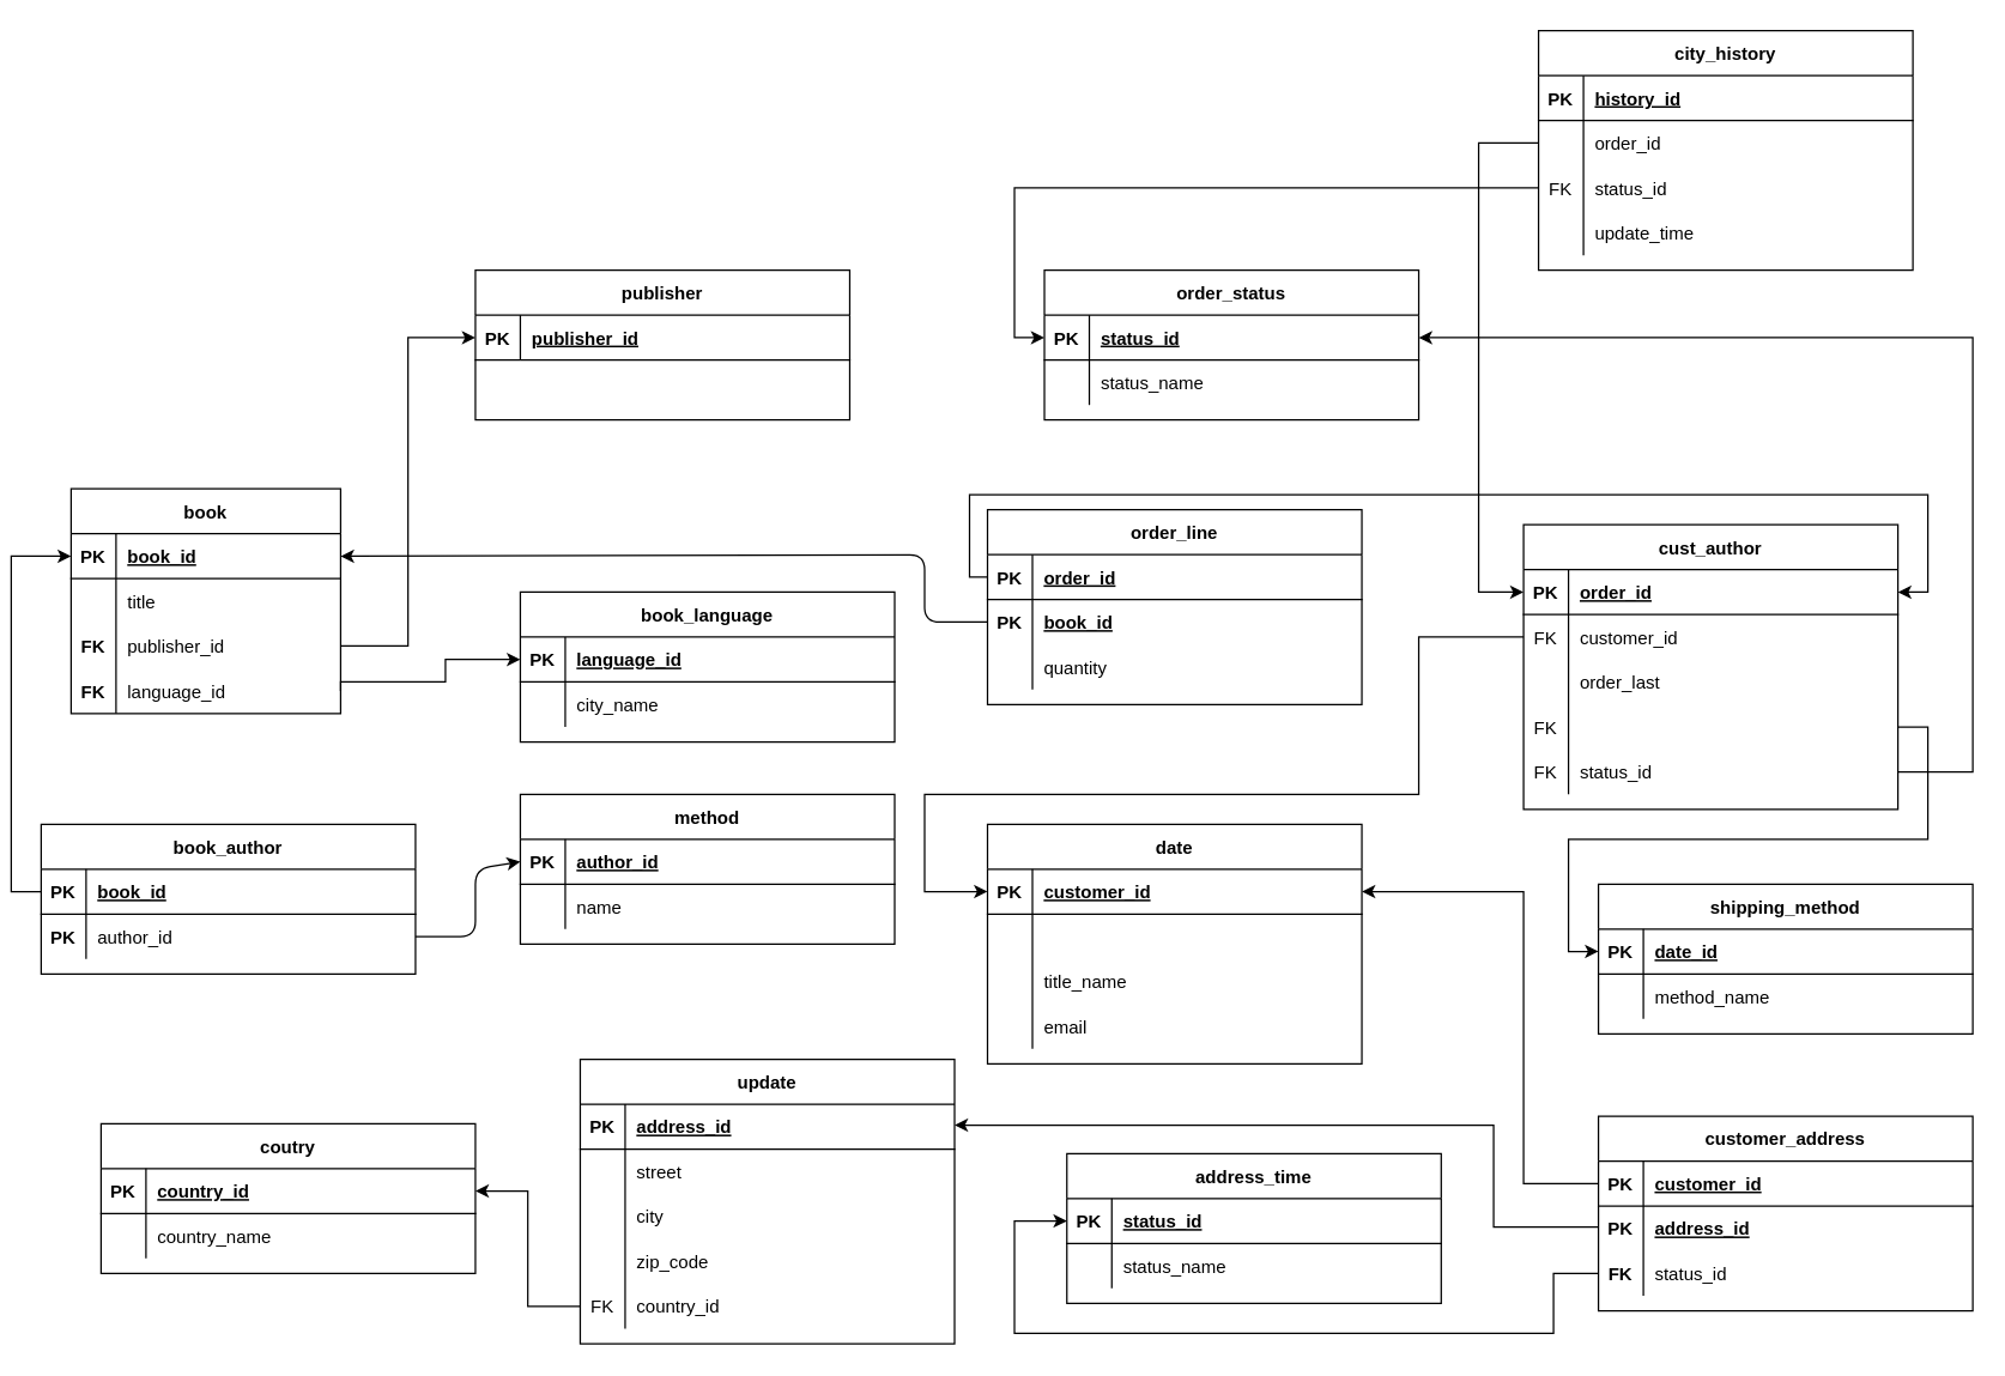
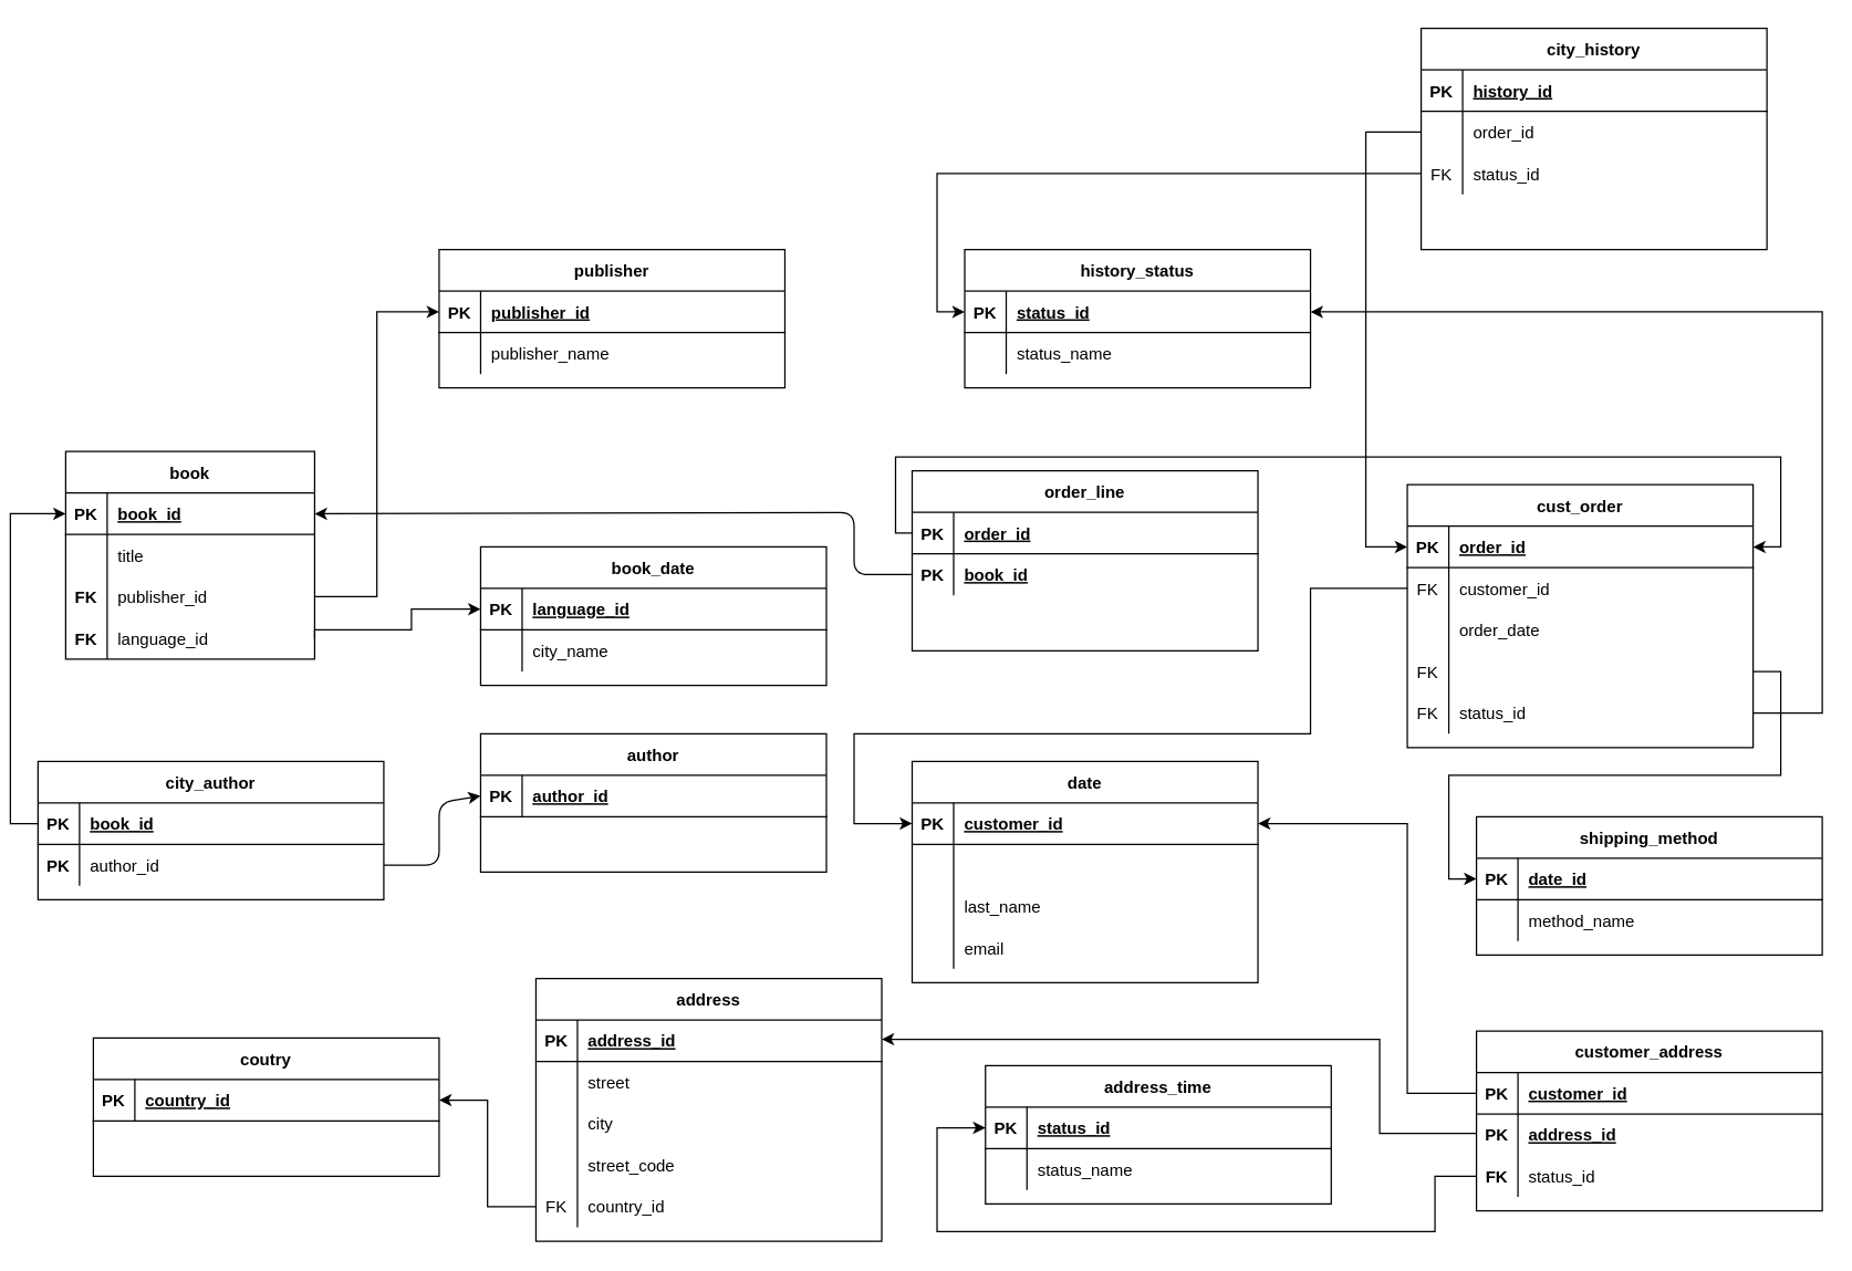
- <mxCell id="93" value="update_time" style="shape=partialRectangle;overflow=hidden;connectable=0;fillColor=none;top=0;left=0;bottom=0;right=0;align=left;spacingLeft=6;" parent="91" vertex="1"><mxGeometry x="30" width="220" height="30" as="geometry"><mxRectangle width="220" height="30" as="alternateBounds" /></mxGeometry></mxCell>
- <mxCell id="127" value="order_status" style="shape=table;startSize=30;container=1;collapsible=1;childLayout=tableLayout;fixedRows=1;rowLines=0;fontStyle=1;align=center;resizeLast=1;" parent="1" vertex="1"><mxGeometry x="690" y="180" width="250" height="100" as="geometry" /></mxCell>
+ <mxCell id="127" value="history_status" style="shape=table;startSize=30;container=1;collapsible=1;childLayout=tableLayout;fixedRows=1;rowLines=0;fontStyle=1;align=center;resizeLast=1;" parent="1" vertex="1"><mxGeometry x="690" y="180" width="250" height="100" as="geometry" /></mxCell>
+ <mxCell id="140" value="publisher_name" style="shape=partialRectangle;overflow=hidden;connectable=0;fillColor=none;top=0;left=0;bottom=0;right=0;align=left;spacingLeft=6;" parent="138" vertex="1"><mxGeometry x="30" width="220" height="30" as="geometry"><mxRectangle width="220" height="30" as="alternateBounds" /></mxGeometry></mxCell>
- <mxCell id="66" value="cust_author" style="shape=table;startSize=30;container=1;collapsible=1;childLayout=tableLayout;fixedRows=1;rowLines=0;fontStyle=1;align=center;resizeLast=1;" parent="1" vertex="1"><mxGeometry x="1010" y="350" width="250" height="190" as="geometry" /></mxCell>
+ <mxCell id="66" value="cust_order" style="shape=table;startSize=30;container=1;collapsible=1;childLayout=tableLayout;fixedRows=1;rowLines=0;fontStyle=1;align=center;resizeLast=1;" parent="1" vertex="1"><mxGeometry x="1010" y="350" width="250" height="190" as="geometry" /></mxCell>
- <mxCell id="2" value="book_language" style="shape=table;startSize=30;container=1;collapsible=1;childLayout=tableLayout;fixedRows=1;rowLines=0;fontStyle=1;align=center;resizeLast=1;" parent="1" vertex="1"><mxGeometry x="340" y="395" width="250" height="100" as="geometry" /></mxCell>
+ <mxCell id="2" value="book_date" style="shape=table;startSize=30;container=1;collapsible=1;childLayout=tableLayout;fixedRows=1;rowLines=0;fontStyle=1;align=center;resizeLast=1;" parent="1" vertex="1"><mxGeometry x="340" y="395" width="250" height="100" as="geometry" /></mxCell>
- <mxCell id="53" value="quantity" style="shape=partialRectangle;overflow=hidden;connectable=0;fillColor=none;top=0;left=0;bottom=0;right=0;align=left;spacingLeft=6;" parent="51" vertex="1"><mxGeometry x="30" width="220" height="30" as="geometry"><mxRectangle width="220" height="30" as="alternateBounds" /></mxGeometry></mxCell>
- <mxCell id="75" value="order_last" style="shape=partialRectangle;overflow=hidden;connectable=0;fillColor=none;top=0;left=0;bottom=0;right=0;align=left;spacingLeft=6;" parent="73" vertex="1"><mxGeometry x="30" width="220" height="30" as="geometry"><mxRectangle width="220" height="30" as="alternateBounds" /></mxGeometry></mxCell>
+ <mxCell id="75" value="order_date" style="shape=partialRectangle;overflow=hidden;connectable=0;fillColor=none;top=0;left=0;bottom=0;right=0;align=left;spacingLeft=6;" parent="73" vertex="1"><mxGeometry x="30" width="220" height="30" as="geometry"><mxRectangle width="220" height="30" as="alternateBounds" /></mxGeometry></mxCell>
- <mxCell id="9" value="method" style="shape=table;startSize=30;container=1;collapsible=1;childLayout=tableLayout;fixedRows=1;rowLines=0;fontStyle=1;align=center;resizeLast=1;" parent="1" vertex="1"><mxGeometry x="340" y="530" width="250" height="100" as="geometry" /></mxCell>
+ <mxCell id="9" value="author" style="shape=table;startSize=30;container=1;collapsible=1;childLayout=tableLayout;fixedRows=1;rowLines=0;fontStyle=1;align=center;resizeLast=1;" parent="1" vertex="1"><mxGeometry x="340" y="530" width="250" height="100" as="geometry" /></mxCell>
- <mxCell id="30" value="book_author" style="shape=table;startSize=30;container=1;collapsible=1;childLayout=tableLayout;fixedRows=1;rowLines=0;fontStyle=1;align=center;resizeLast=1;" parent="1" vertex="1"><mxGeometry x="20" y="550" width="250" height="100" as="geometry" /></mxCell>
+ <mxCell id="30" value="city_author" style="shape=table;startSize=30;container=1;collapsible=1;childLayout=tableLayout;fixedRows=1;rowLines=0;fontStyle=1;align=center;resizeLast=1;" parent="1" vertex="1"><mxGeometry x="20" y="550" width="250" height="100" as="geometry" /></mxCell>
- <mxCell id="15" value="name" style="shape=partialRectangle;overflow=hidden;connectable=0;fillColor=none;top=0;left=0;bottom=0;right=0;align=left;spacingLeft=6;" parent="13" vertex="1"><mxGeometry x="30" width="220" height="30" as="geometry"><mxRectangle width="220" height="30" as="alternateBounds" /></mxGeometry></mxCell>
- <mxCell id="62" value="title_name" style="shape=partialRectangle;overflow=hidden;connectable=0;fillColor=none;top=0;left=0;bottom=0;right=0;align=left;spacingLeft=6;" parent="60" vertex="1"><mxGeometry x="30" width="220" height="30" as="geometry"><mxRectangle width="220" height="30" as="alternateBounds" /></mxGeometry></mxCell>
+ <mxCell id="62" value="last_name" style="shape=partialRectangle;overflow=hidden;connectable=0;fillColor=none;top=0;left=0;bottom=0;right=0;align=left;spacingLeft=6;" parent="60" vertex="1"><mxGeometry x="30" width="220" height="30" as="geometry"><mxRectangle width="220" height="30" as="alternateBounds" /></mxGeometry></mxCell>
- <mxCell id="104" value="update" style="shape=table;startSize=30;container=1;collapsible=1;childLayout=tableLayout;fixedRows=1;rowLines=0;fontStyle=1;align=center;resizeLast=1;" parent="1" vertex="1"><mxGeometry x="380" y="707" width="250" height="190" as="geometry" /></mxCell>
+ <mxCell id="104" value="address" style="shape=table;startSize=30;container=1;collapsible=1;childLayout=tableLayout;fixedRows=1;rowLines=0;fontStyle=1;align=center;resizeLast=1;" parent="1" vertex="1"><mxGeometry x="380" y="707" width="250" height="190" as="geometry" /></mxCell>
- <mxCell id="126" value="country_name" style="shape=partialRectangle;overflow=hidden;connectable=0;fillColor=none;top=0;left=0;bottom=0;right=0;align=left;spacingLeft=6;" parent="124" vertex="1"><mxGeometry x="30" width="220" height="30" as="geometry"><mxRectangle width="220" height="30" as="alternateBounds" /></mxGeometry></mxCell>
- <mxCell id="116" value="zip_code" style="shape=partialRectangle;overflow=hidden;connectable=0;fillColor=none;top=0;left=0;bottom=0;right=0;align=left;spacingLeft=6;" parent="114" vertex="1"><mxGeometry x="30" width="220" height="30" as="geometry"><mxRectangle width="220" height="30" as="alternateBounds" /></mxGeometry></mxCell>
+ <mxCell id="116" value="street_code" style="shape=partialRectangle;overflow=hidden;connectable=0;fillColor=none;top=0;left=0;bottom=0;right=0;align=left;spacingLeft=6;" parent="114" vertex="1"><mxGeometry x="30" width="220" height="30" as="geometry"><mxRectangle width="220" height="30" as="alternateBounds" /></mxGeometry></mxCell>
